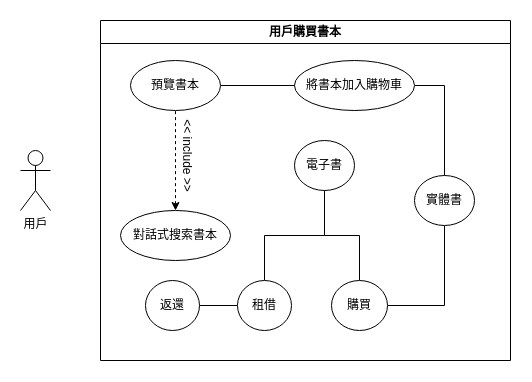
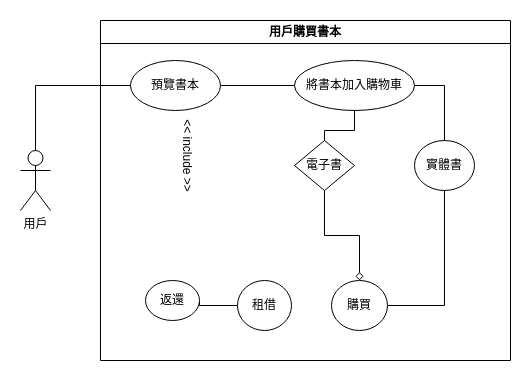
+ <mxCell id="21" style="edgeStyle=orthogonalEdgeStyle;rounded=0;orthogonalLoop=1;jettySize=auto;html=1;exitX=0;exitY=0.5;exitDx=0;exitDy=0;startArrow=none;startFill=0;endArrow=none;endFill=0;" edge="1" parent="1" source="16" target="2"><mxGeometry relative="1" as="geometry" /></mxCell>
+ <mxCell id="4" style="edgeStyle=orthogonalEdgeStyle;rounded=0;orthogonalLoop=1;jettySize=auto;html=1;exitX=0.5;exitY=1;exitDx=0;exitDy=0;entryX=0.5;entryY=0;entryDx=0;entryDy=0;endArrow=none;endFill=0;" edge="1" parent="3" source="6" target="11"><mxGeometry relative="1" as="geometry" /></mxCell>
- <mxCell id="18" style="edgeStyle=orthogonalEdgeStyle;rounded=0;orthogonalLoop=1;jettySize=auto;html=1;exitX=0.5;exitY=0;exitDx=0;exitDy=0;entryX=0.5;entryY=1;entryDx=0;entryDy=0;startArrow=classic;startFill=1;endArrow=none;endFill=0;dashed=1;" edge="1" parent="3" source="19" target="16"><mxGeometry relative="1" as="geometry" /></mxCell>
- <mxCell id="11" value="電子書" style="ellipse;whiteSpace=wrap;html=1;" vertex="1" parent="3"><mxGeometry x="194" y="120" width="60" height="50" as="geometry" /></mxCell>
+ <mxCell id="11" value="電子書" style="rhombus;whiteSpace=wrap;html=1;" vertex="1" parent="3"><mxGeometry x="194" y="120" width="60" height="50" as="geometry" /></mxCell>
- <mxCell id="8" value="實體書" style="ellipse;whiteSpace=wrap;html=1;" vertex="1" parent="3"><mxGeometry x="314" y="155" width="60" height="50" as="geometry" /></mxCell>
+ <mxCell id="8" value="實體書" style="ellipse;whiteSpace=wrap;html=1;" vertex="1" parent="3"><mxGeometry x="314" y="120" width="60" height="50" as="geometry" /></mxCell>
- <mxCell id="19" value="對話式搜索書本" style="ellipse;whiteSpace=wrap;html=1;" vertex="1" parent="3"><mxGeometry x="20" y="190" width="110" height="50" as="geometry" /></mxCell>
- <mxCell id="9" style="edgeStyle=orthogonalEdgeStyle;rounded=0;orthogonalLoop=1;jettySize=auto;html=1;exitX=0.5;exitY=1;exitDx=0;exitDy=0;entryX=0.5;entryY=0;entryDx=0;entryDy=0;endArrow=none;endFill=0;" edge="1" parent="3" source="11" target="13"><mxGeometry relative="1" as="geometry" /></mxCell>
- <mxCell id="10" style="edgeStyle=orthogonalEdgeStyle;rounded=0;orthogonalLoop=1;jettySize=auto;html=1;exitX=0.5;exitY=1;exitDx=0;exitDy=0;endArrow=none;endFill=0;" edge="1" parent="3" source="11" target="14"><mxGeometry relative="1" as="geometry" /></mxCell>
+ <mxCell id="10" style="edgeStyle=orthogonalEdgeStyle;rounded=0;orthogonalLoop=1;jettySize=auto;html=1;exitX=0.5;exitY=1;exitDx=0;exitDy=0;endArrow=diamond;endFill=0;" edge="1" parent="3" source="11" target="14"><mxGeometry relative="1" as="geometry" /></mxCell>
- <mxCell id="17" value="返還" style="ellipse;whiteSpace=wrap;html=1;" vertex="1" parent="3"><mxGeometry x="45" y="260" width="54" height="50" as="geometry" /></mxCell>
+ <mxCell id="17" value="返還" style="ellipse;whiteSpace=wrap;html=1;" vertex="1" parent="3"><mxGeometry x="45" y="260" width="54" height="40" as="geometry" /></mxCell>
